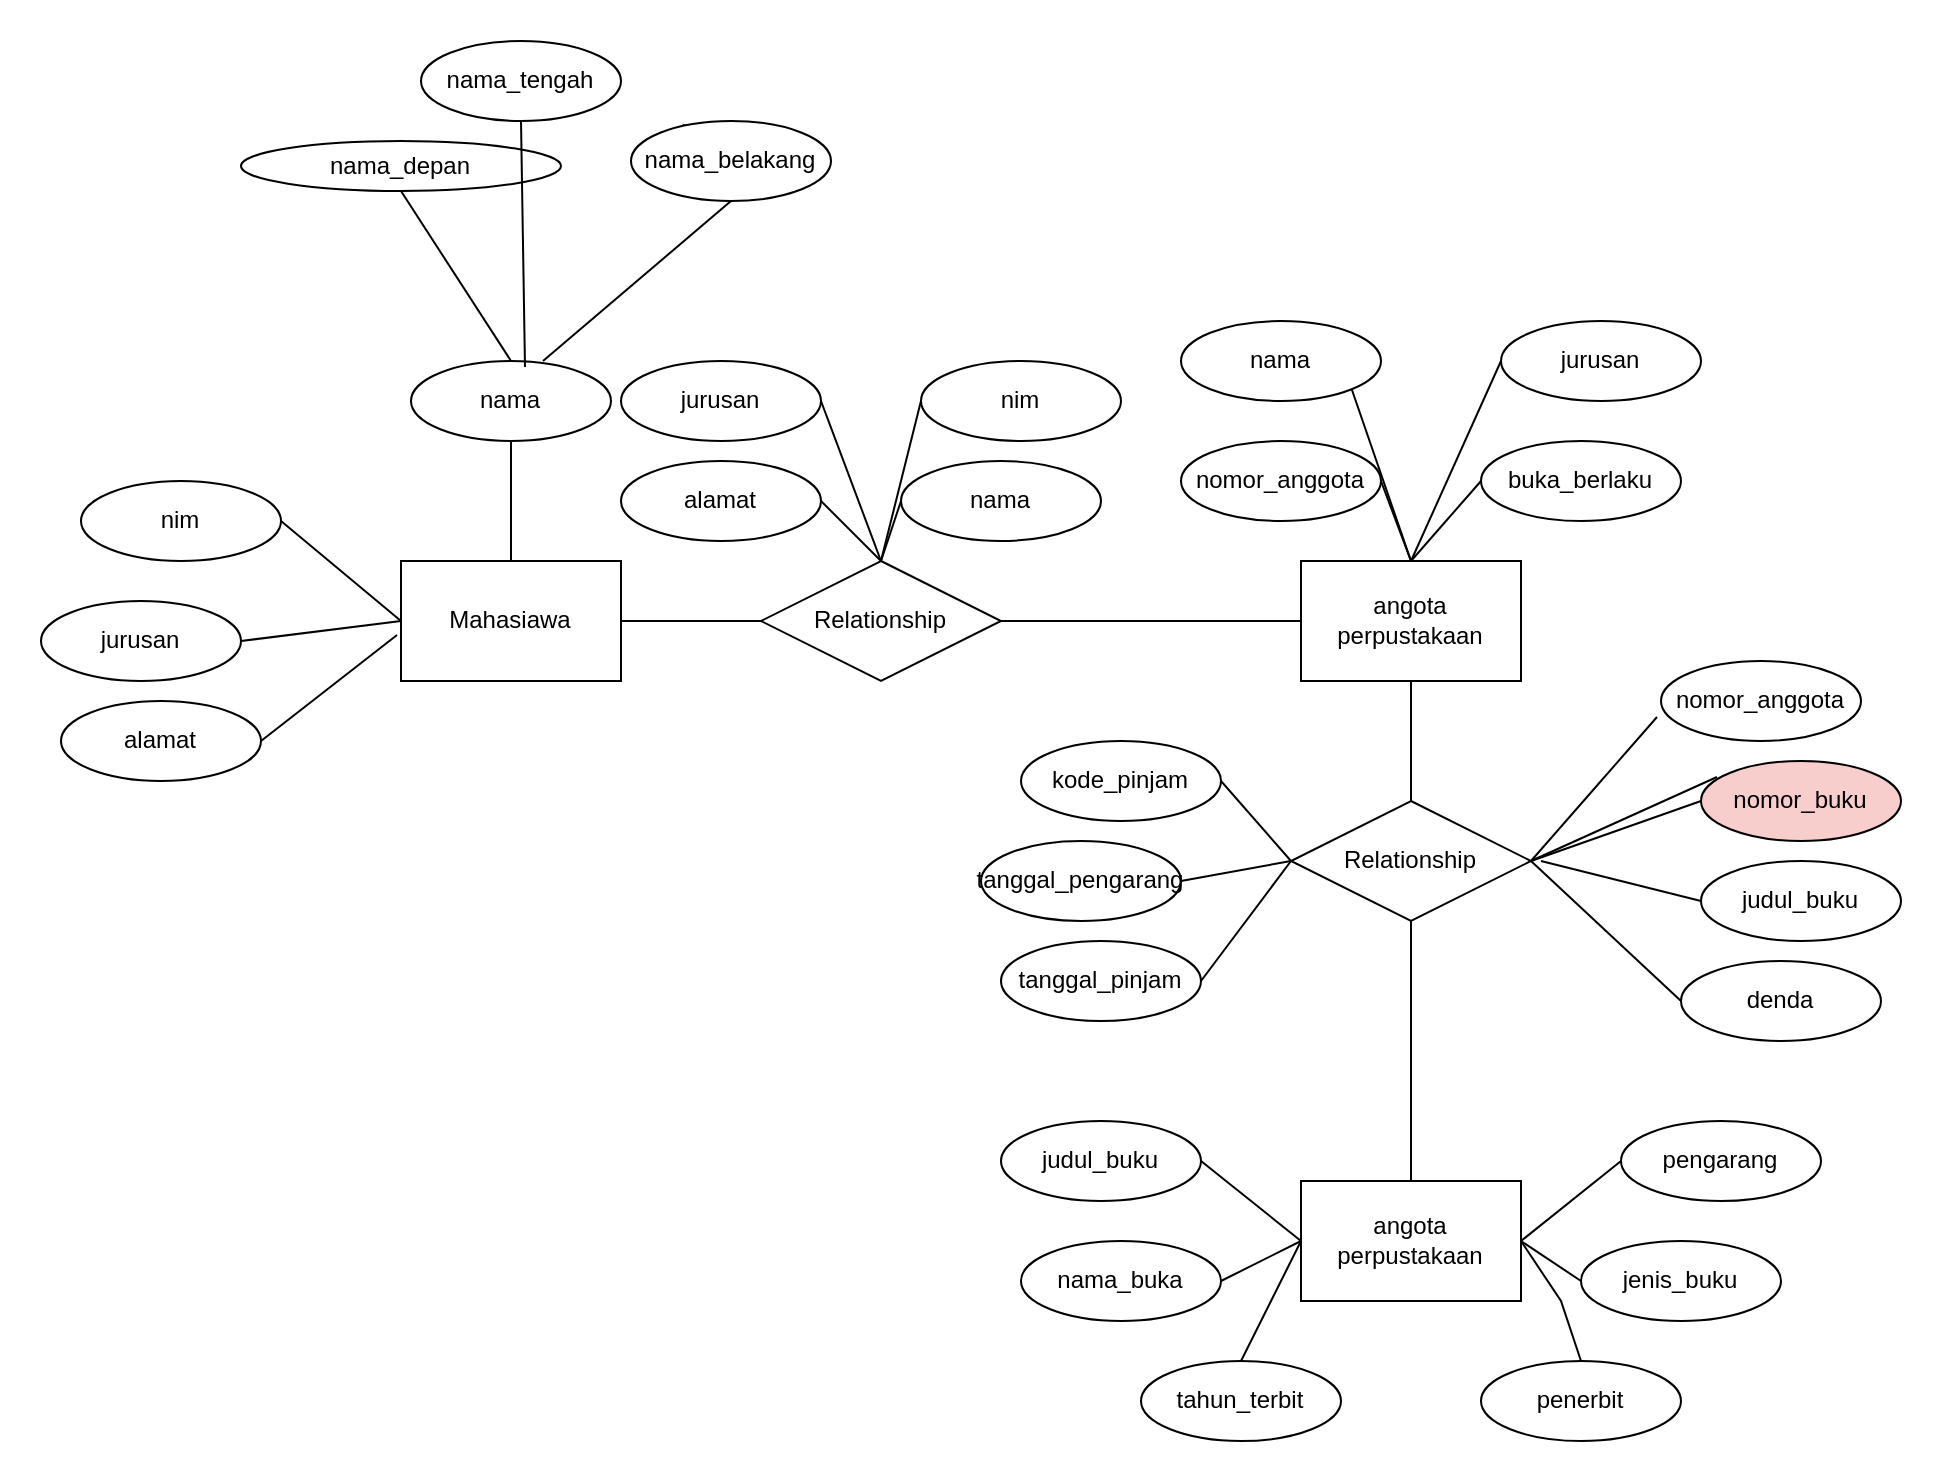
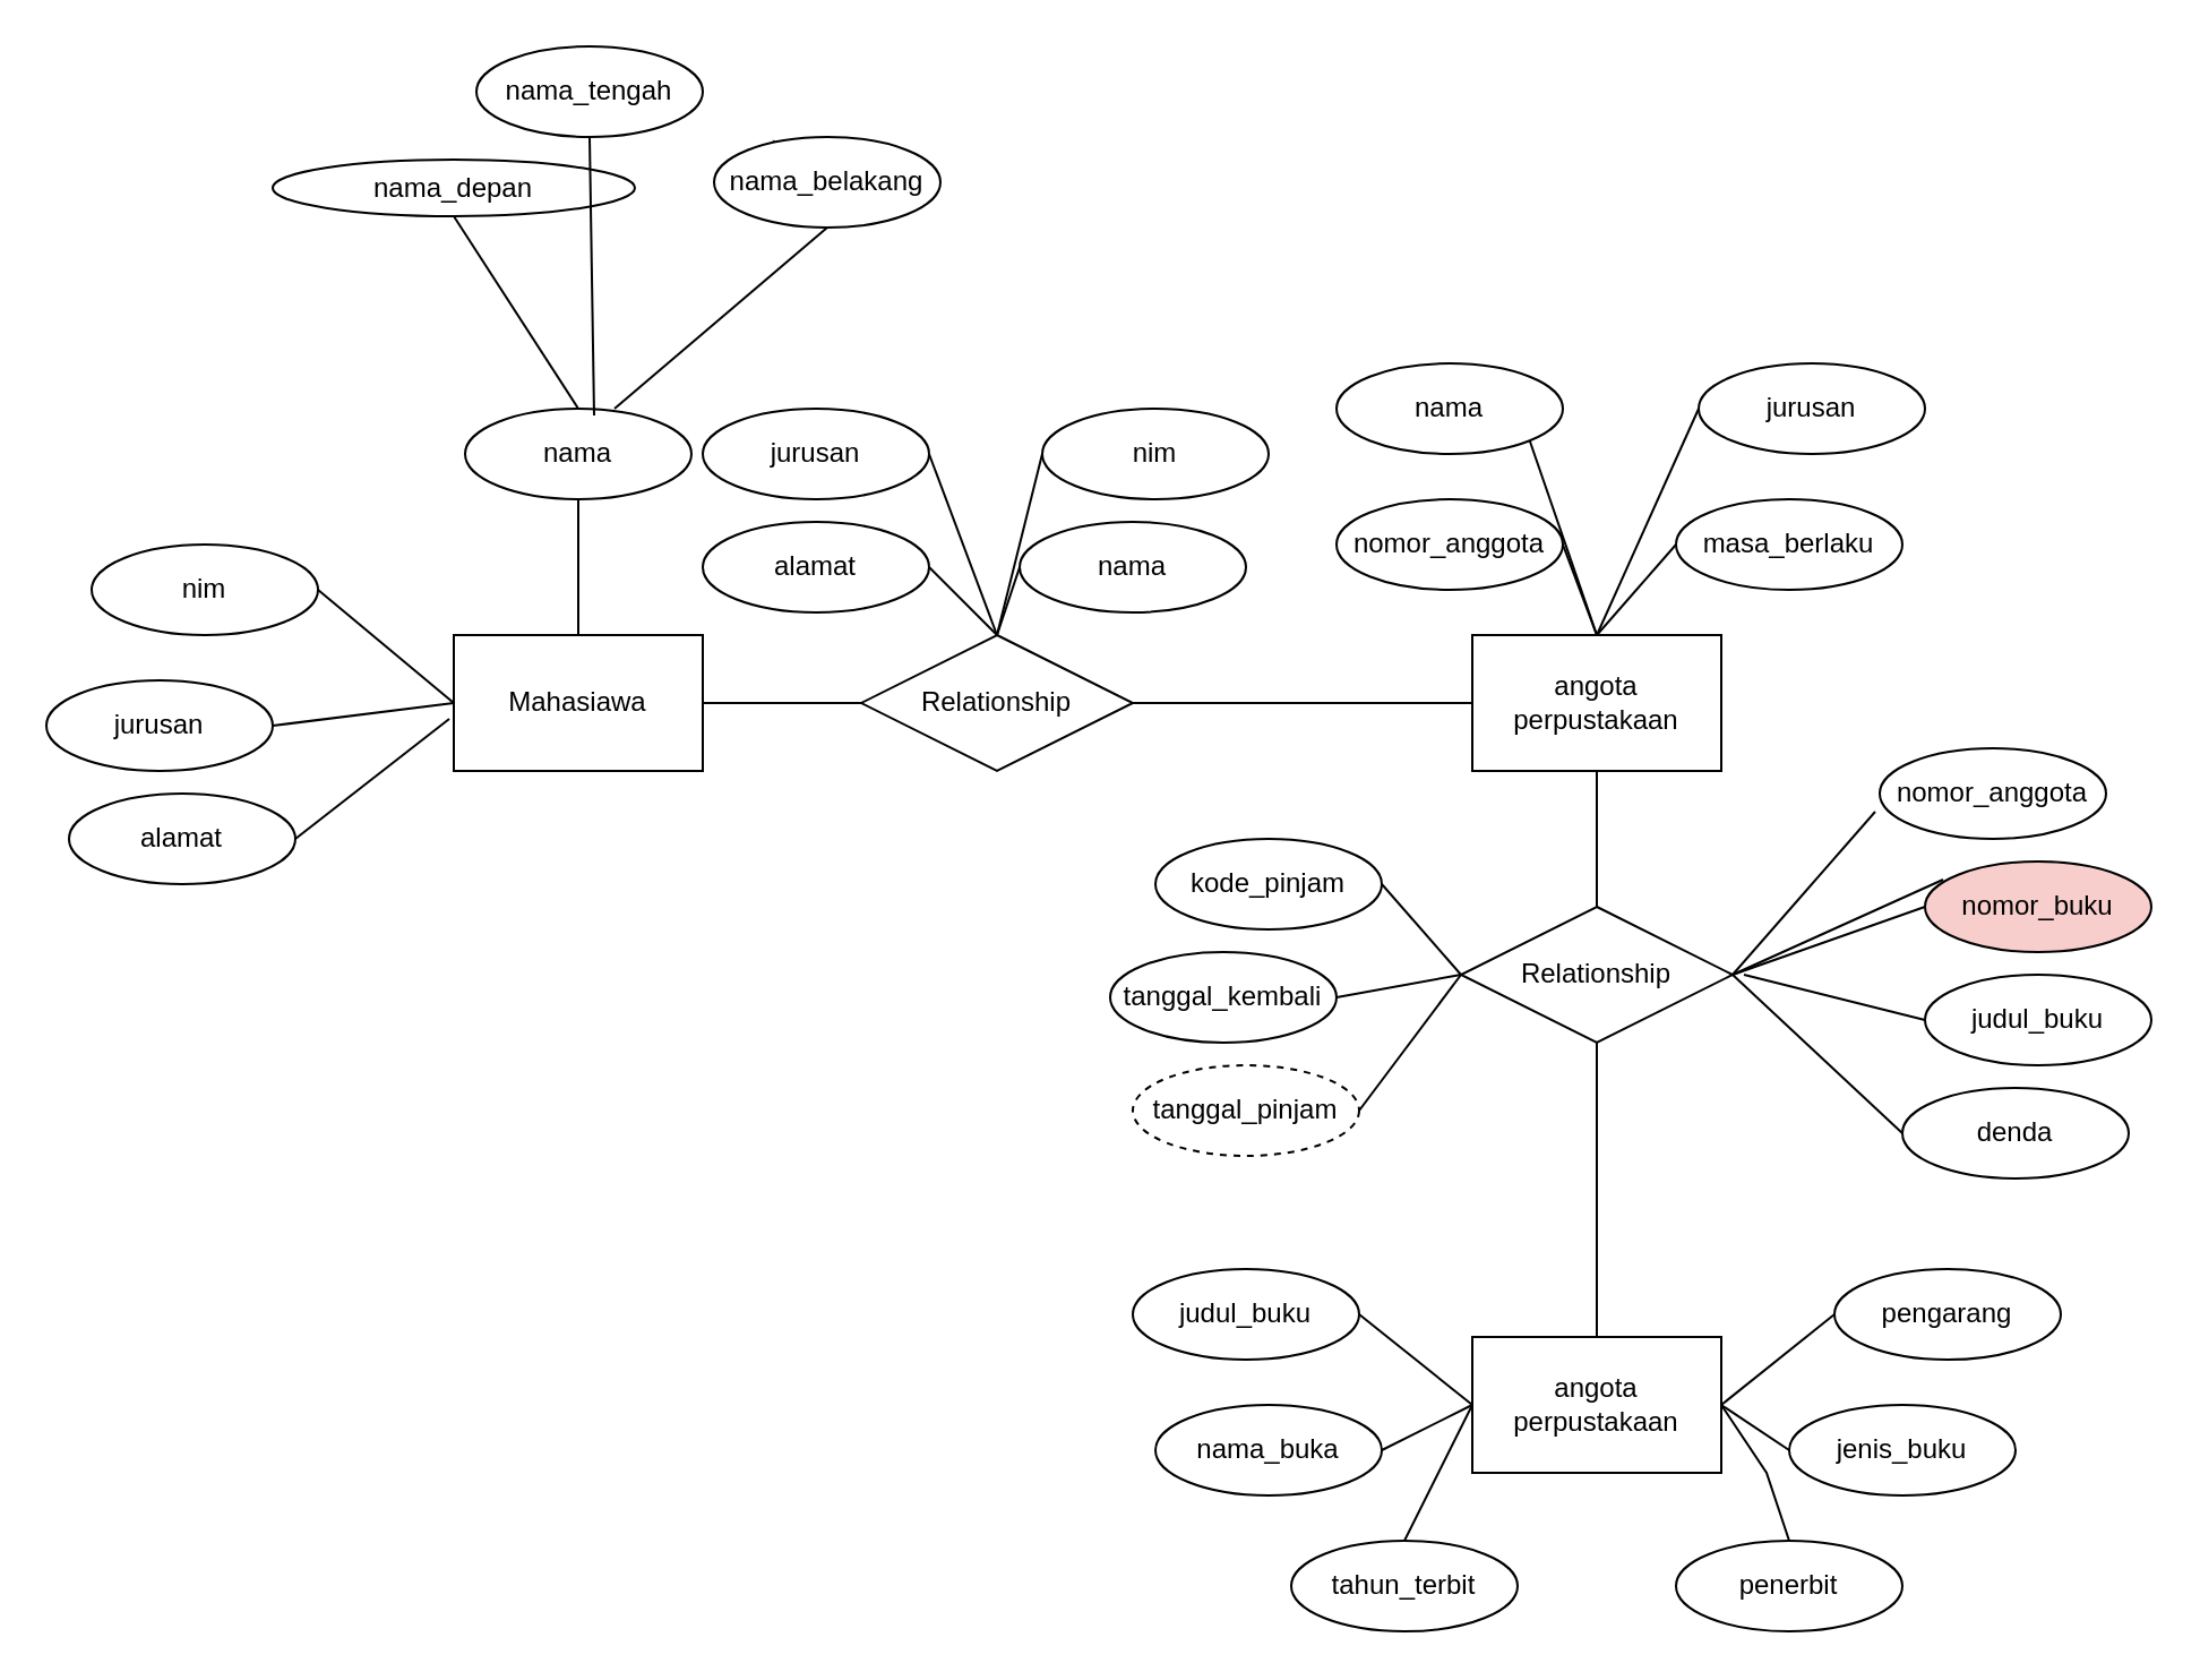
- <mxCell id="25" value="buka_berlaku" style="ellipse;whiteSpace=wrap;html=1;align=center;" vertex="1" parent="1"><mxGeometry x="740" y="220" width="100" height="40" as="geometry" /></mxCell>
+ <mxCell id="25" value="masa_berlaku" style="ellipse;whiteSpace=wrap;html=1;align=center;" vertex="1" parent="1"><mxGeometry x="740" y="220" width="100" height="40" as="geometry" /></mxCell>
- <mxCell id="47" value="tanggal_pengarang" style="ellipse;whiteSpace=wrap;html=1;align=center;" vertex="1" parent="1"><mxGeometry x="490" y="420" width="100" height="40" as="geometry" /></mxCell>
+ <mxCell id="47" value="tanggal_kembali" style="ellipse;whiteSpace=wrap;html=1;align=center;" vertex="1" parent="1"><mxGeometry x="490" y="420" width="100" height="40" as="geometry" /></mxCell>
- <mxCell id="48" value="tanggal_pinjam" style="ellipse;whiteSpace=wrap;html=1;align=center;" vertex="1" parent="1"><mxGeometry x="500" y="470" width="100" height="40" as="geometry" /></mxCell>
+ <mxCell id="48" value="tanggal_pinjam" style="ellipse;whiteSpace=wrap;html=1;align=center;dashed=1;" vertex="1" parent="1"><mxGeometry x="500" y="470" width="100" height="40" as="geometry" /></mxCell>
